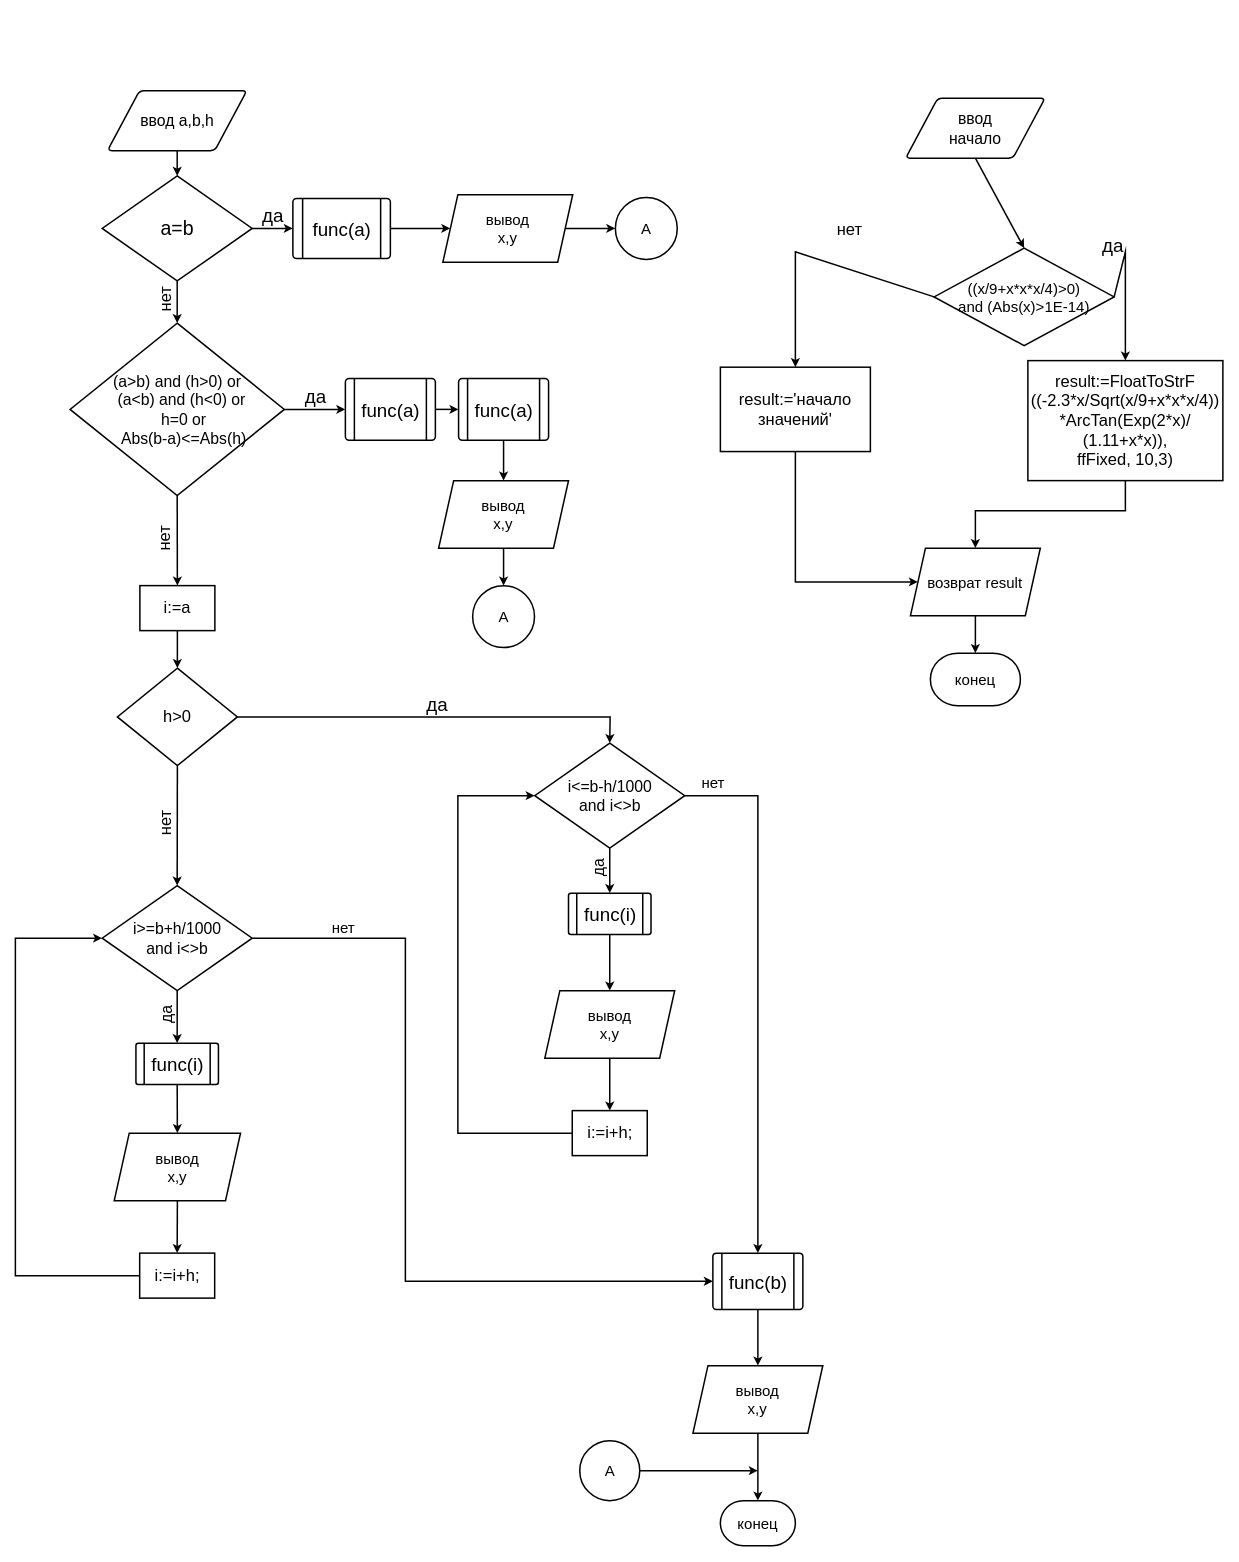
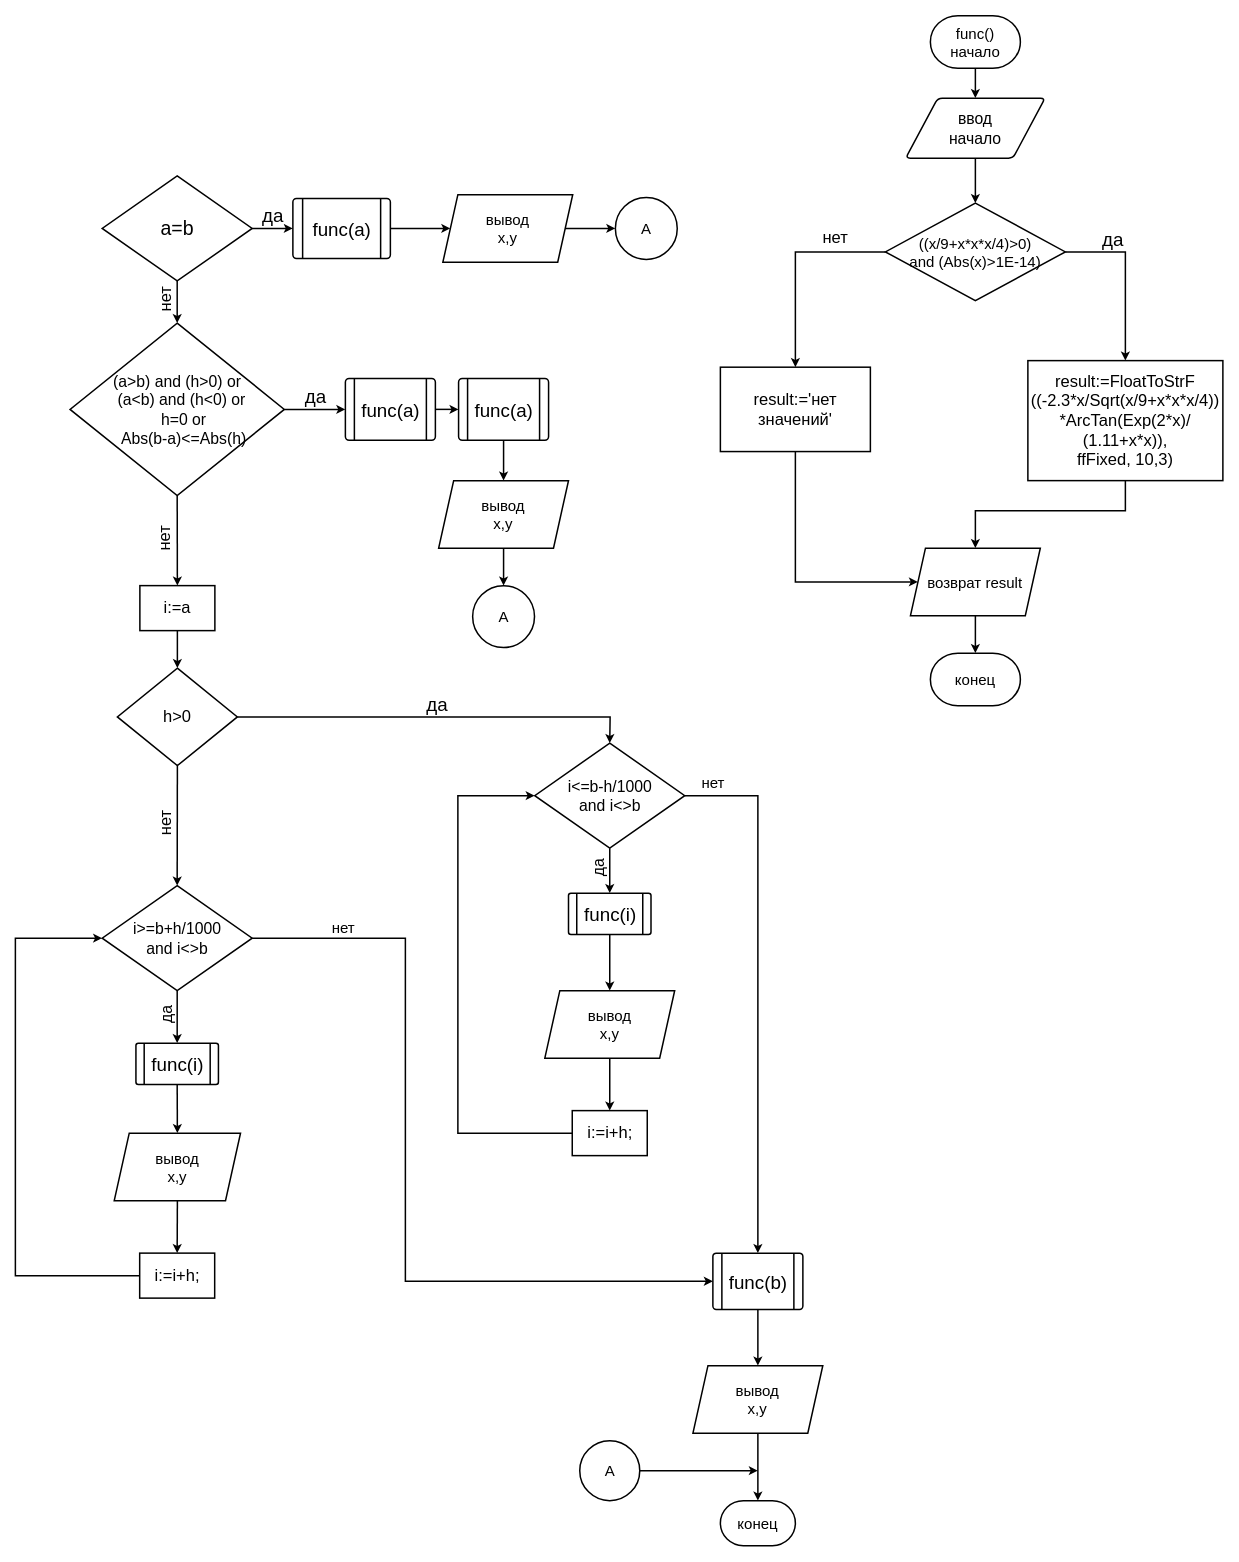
+ <mxCell id="51" value="func()&lt;br&gt;начало" style="strokeWidth=2;html=1;shape=mxgraph.flowchart.terminator;whiteSpace=wrap;shadow=0;glass=0;sketch=0;fontSize=20;" vertex="1" parent="1"><mxGeometry x="1240" y="20" width="120" height="70" as="geometry" /></mxCell>
+ <mxCell id="52" value="" style="endArrow=classic;html=1;rounded=0;fontSize=20;exitX=0.5;exitY=1;exitDx=0;exitDy=0;exitPerimeter=0;entryX=0.5;entryY=0;entryDx=0;entryDy=0;strokeWidth=2;" edge="1" parent="1" source="51" target="53"><mxGeometry width="50" height="50" relative="1" as="geometry"><mxPoint x="860" y="480" as="sourcePoint" /><mxPoint x="1300" y="130" as="targetPoint" /></mxGeometry></mxCell>
- <mxCell id="2" value="ввод a,b,h" style="shape=parallelogram;html=1;strokeWidth=2;perimeter=parallelogramPerimeter;whiteSpace=wrap;rounded=1;arcSize=12;size=0.23;shadow=0;glass=0;sketch=0;fontSize=21;" vertex="1" parent="1"><mxGeometry x="142.87" y="120" width="185.75" height="80" as="geometry" /></mxCell>
- <mxCell id="4" value="" style="endArrow=classic;html=1;rounded=0;fontSize=14;exitX=0.5;exitY=1;exitDx=0;exitDy=0;entryX=0.5;entryY=0;entryDx=0;entryDy=0;entryPerimeter=0;strokeWidth=2;" edge="1" parent="1" source="2" target="3"><mxGeometry width="50" height="50" relative="1" as="geometry"><mxPoint x="1230" y="500" as="sourcePoint" /><mxPoint x="1010" y="200" as="targetPoint" /><Array as="points" /></mxGeometry></mxCell>
- <mxCell id="55" value="((x/9+x*x*x/4)&amp;gt;0) &lt;br&gt;and (Abs(x)&amp;gt;1E-14)" style="rhombus;whiteSpace=wrap;html=1;rounded=0;shadow=0;glass=0;sketch=0;strokeWidth=2;fontSize=20;fillColor=none;" vertex="1" parent="1"><mxGeometry x="1245" y="330" width="240" height="130" as="geometry" /></mxCell>
+ <mxCell id="55" value="((x/9+x*x*x/4)&amp;gt;0) &lt;br&gt;and (Abs(x)&amp;gt;1E-14)" style="rhombus;whiteSpace=wrap;html=1;rounded=0;shadow=0;glass=0;sketch=0;strokeWidth=2;fontSize=20;fillColor=none;" vertex="1" parent="1"><mxGeometry x="1180" y="270" width="240" height="130" as="geometry" /></mxCell>
- <mxCell id="59" value="result:='начало значений'" style="rounded=0;whiteSpace=wrap;html=1;absoluteArcSize=1;arcSize=14;strokeWidth=2;shadow=0;glass=0;sketch=0;fontSize=22;fillColor=none;" vertex="1" parent="1"><mxGeometry x="960" y="488.75" width="200" height="112.5" as="geometry" /></mxCell>
+ <mxCell id="59" value="result:='нет значений'" style="rounded=0;whiteSpace=wrap;html=1;absoluteArcSize=1;arcSize=14;strokeWidth=2;shadow=0;glass=0;sketch=0;fontSize=22;fillColor=none;" vertex="1" parent="1"><mxGeometry x="960" y="488.75" width="200" height="112.5" as="geometry" /></mxCell>
